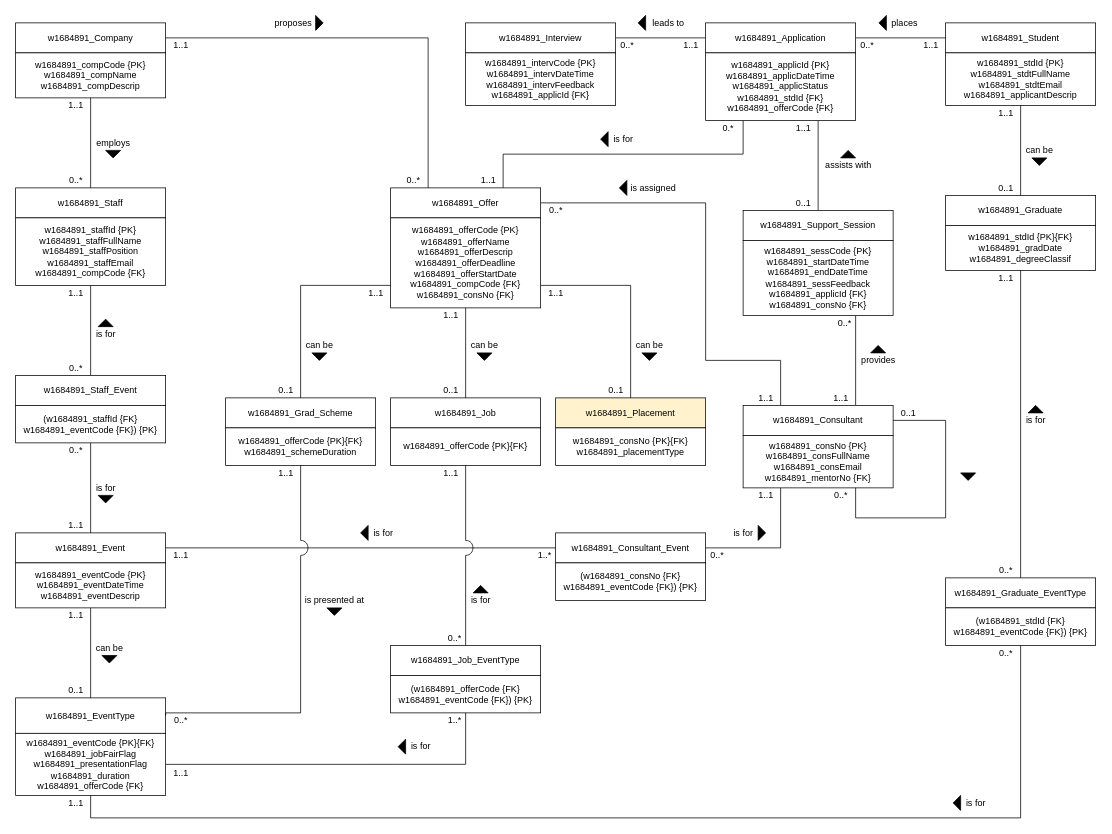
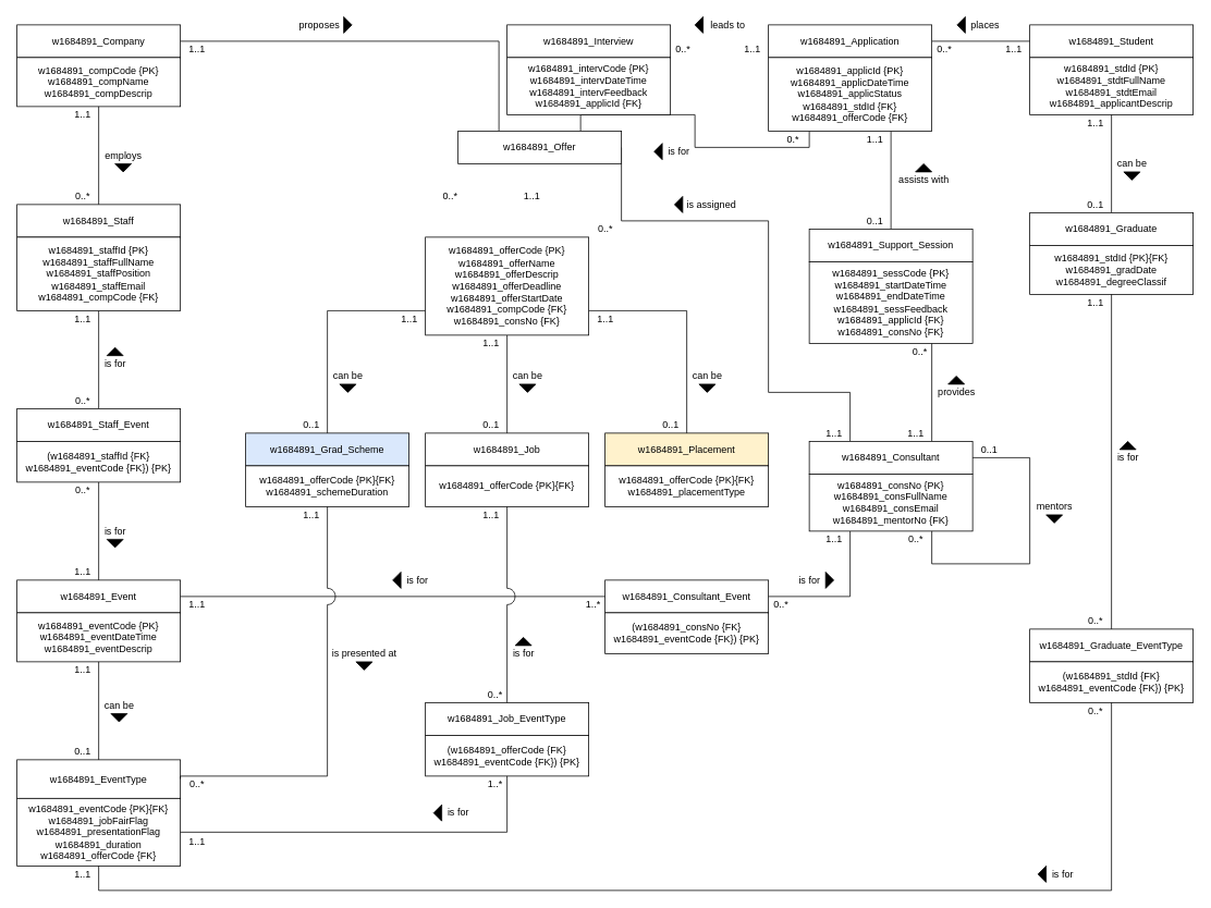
- <mxCell id="116" style="edgeStyle=orthogonalEdgeStyle;rounded=0;jumpStyle=arc;jumpSize=20;orthogonalLoop=1;jettySize=auto;html=1;exitX=1;exitY=0.5;exitDx=0;exitDy=0;entryX=0;entryY=0.5;entryDx=0;entryDy=0;startArrow=none;startFill=0;endArrow=none;endFill=0;" edge="1" parent="1" source="137" target="140"><mxGeometry relative="1" as="geometry" /></mxCell>
- <mxCell id="159" value="w1684891_Offer" style="rounded=0;whiteSpace=wrap;html=1;" vertex="1" parent="1"><mxGeometry x="520" y="250" width="200" height="40.0" as="geometry" /></mxCell>
+ <mxCell id="159" value="w1684891_Offer" style="rounded=0;whiteSpace=wrap;html=1;" vertex="1" parent="1"><mxGeometry x="560" y="160" width="200" height="40.0" as="geometry" /></mxCell>
- <mxCell id="18" value="w1684891_Grad_Scheme" style="rounded=0;whiteSpace=wrap;html=1;" vertex="1" parent="17"><mxGeometry width="200" height="40" as="geometry" /></mxCell>
+ <mxCell id="18" value="w1684891_Grad_Scheme" style="rounded=0;whiteSpace=wrap;html=1;fillColor=#dae8fc;" vertex="1" parent="17"><mxGeometry width="200" height="40" as="geometry" /></mxCell>
- <mxCell id="13" value="w1684891_consNo {PK}{FK}&lt;br&gt;&lt;span&gt;w1684891_placementType&lt;/span&gt;" style="rounded=0;whiteSpace=wrap;html=1;" vertex="1" parent="11"><mxGeometry y="40" width="200" height="50" as="geometry" /></mxCell>
+ <mxCell id="13" value="w1684891_offerCode {PK}{FK}&lt;br&gt;&lt;span&gt;w1684891_placementType&lt;/span&gt;" style="rounded=0;whiteSpace=wrap;html=1;" vertex="1" parent="11"><mxGeometry y="40" width="200" height="50" as="geometry" /></mxCell>
+ <mxCell id="163" value="mentors" style="text;html=1;align=center;verticalAlign=middle;resizable=0;points=[];autosize=1;" vertex="1" parent="1"><mxGeometry x="1260" y="610" width="60" height="20" as="geometry" /></mxCell>
